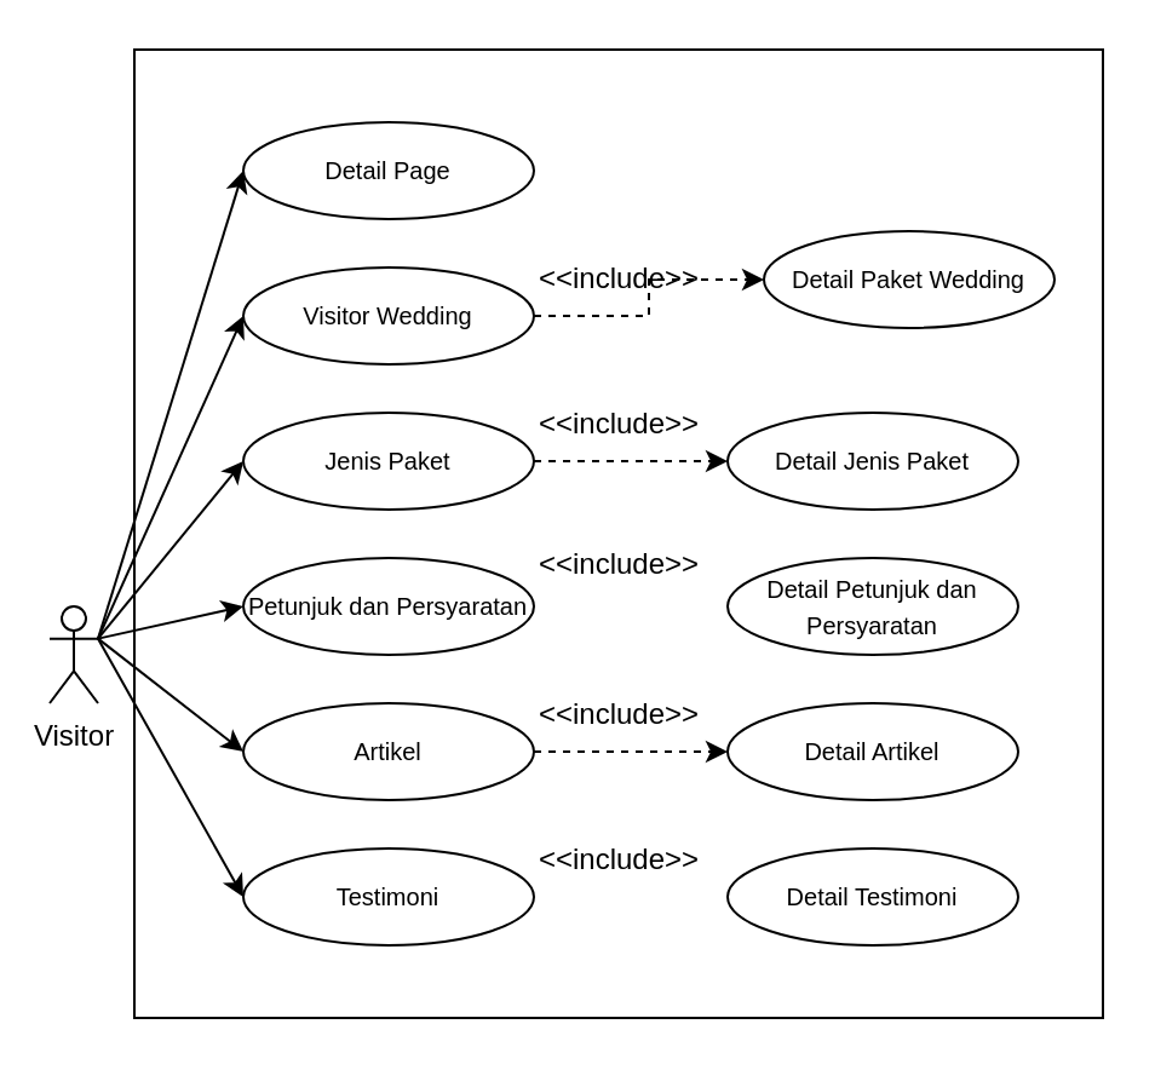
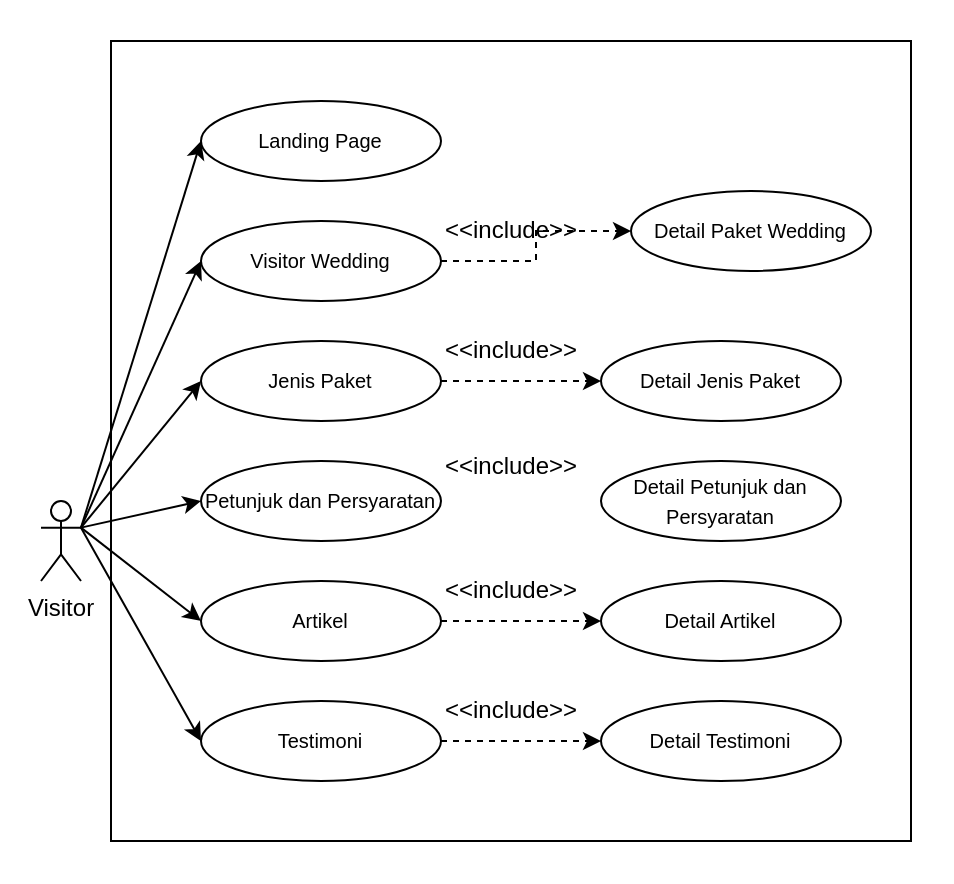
- <mxCell id="3" value="&lt;font style=&quot;font-size: 10px;&quot;&gt;Detail Page&lt;/font&gt;" style="ellipse;whiteSpace=wrap;html=1;" parent="1" vertex="1"><mxGeometry x="100" y="50" width="120" height="40" as="geometry" /></mxCell>
+ <mxCell id="3" value="&lt;font style=&quot;font-size: 10px;&quot;&gt;Landing Page&lt;/font&gt;" style="ellipse;whiteSpace=wrap;html=1;" parent="1" vertex="1"><mxGeometry x="100" y="50" width="120" height="40" as="geometry" /></mxCell>
+ <mxCell id="17" value="" style="edgeStyle=orthogonalEdgeStyle;rounded=0;orthogonalLoop=1;jettySize=auto;html=1;dashed=1;" parent="1" source="18" target="26" edge="1"><mxGeometry relative="1" as="geometry" /></mxCell>
